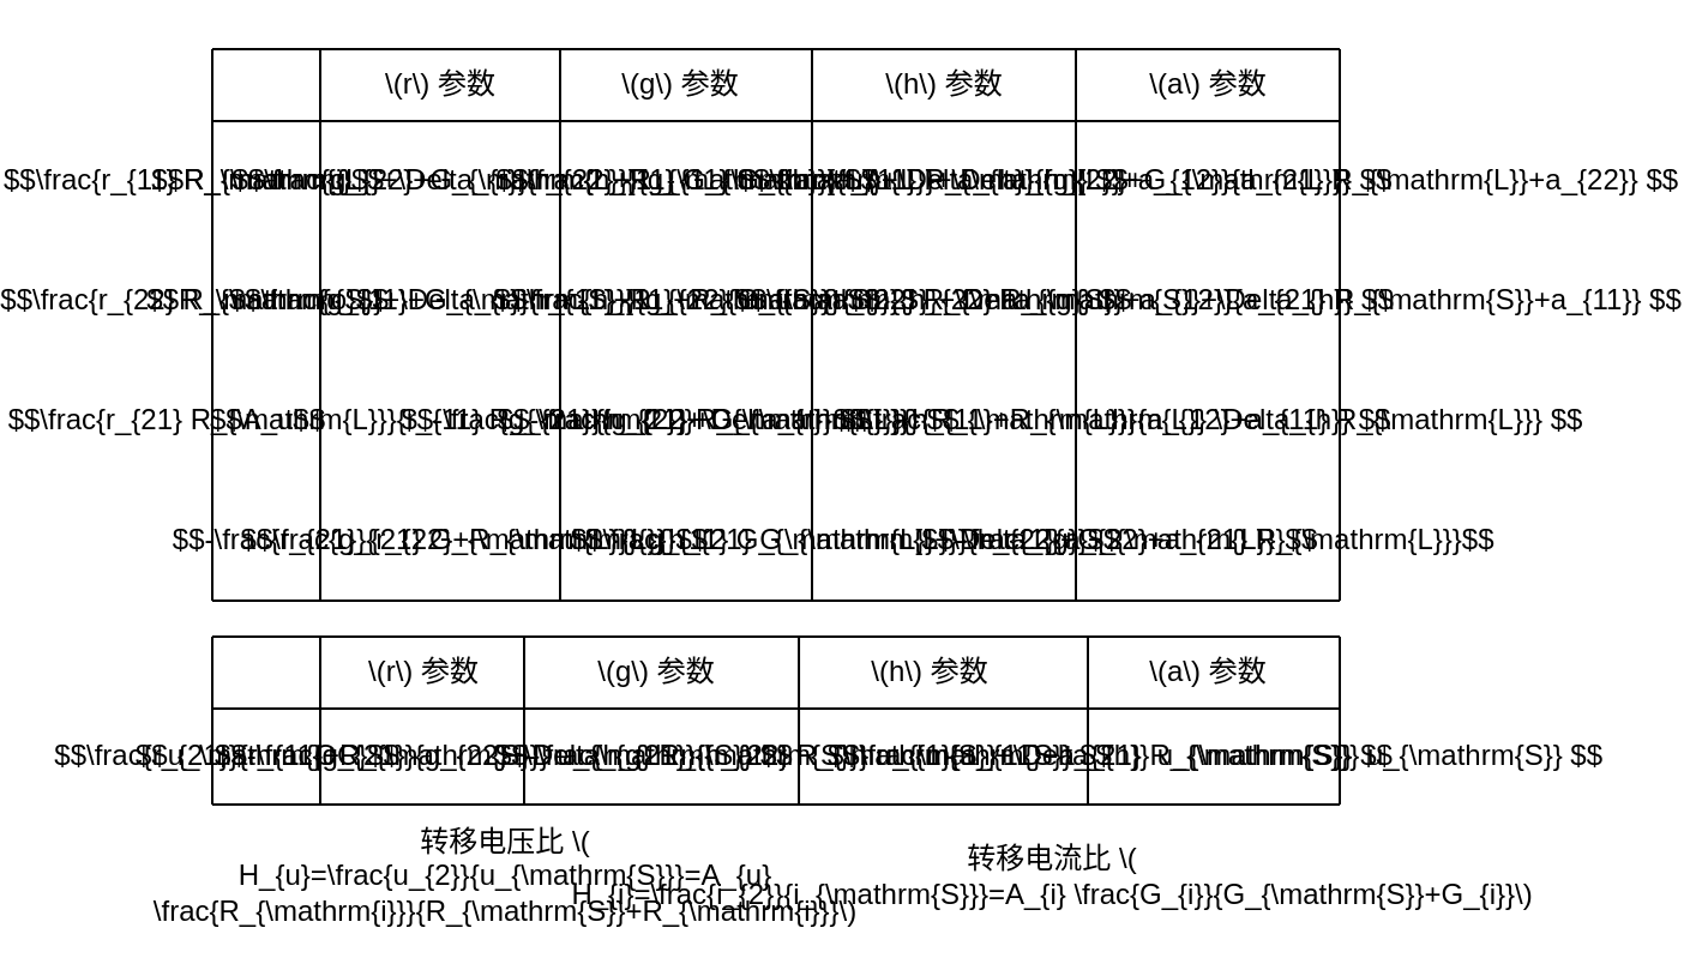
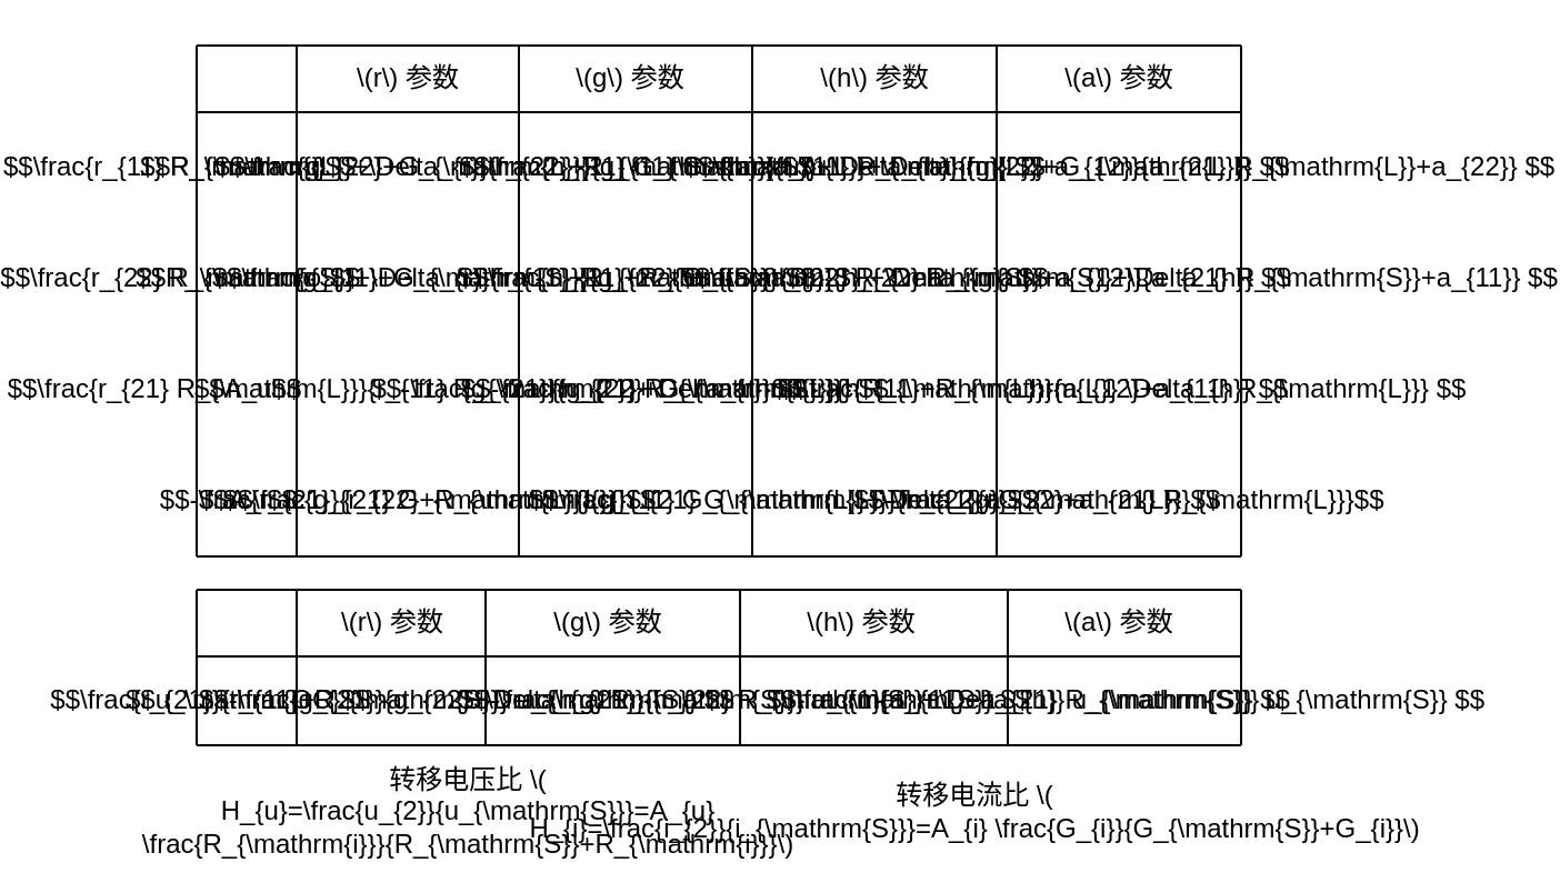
+ <mxCell id="31" value="$$A_i$$" style="text;html=1;align=center;verticalAlign=middle;resizable=1;points=[];autosize=1;strokeColor=none;fillColor=none;connectable=1;movable=1;rotatable=1;deletable=1;editable=1;" parent="1" vertex="1"><mxGeometry x="30" y="215" width="25" height="20" as="geometry" /></mxCell>
